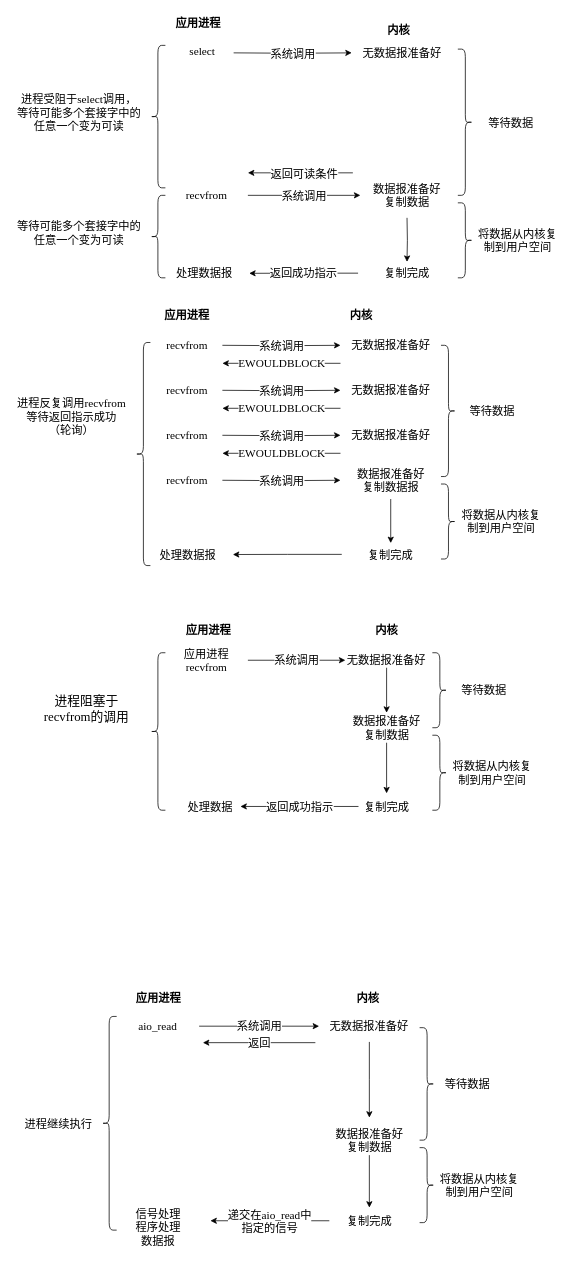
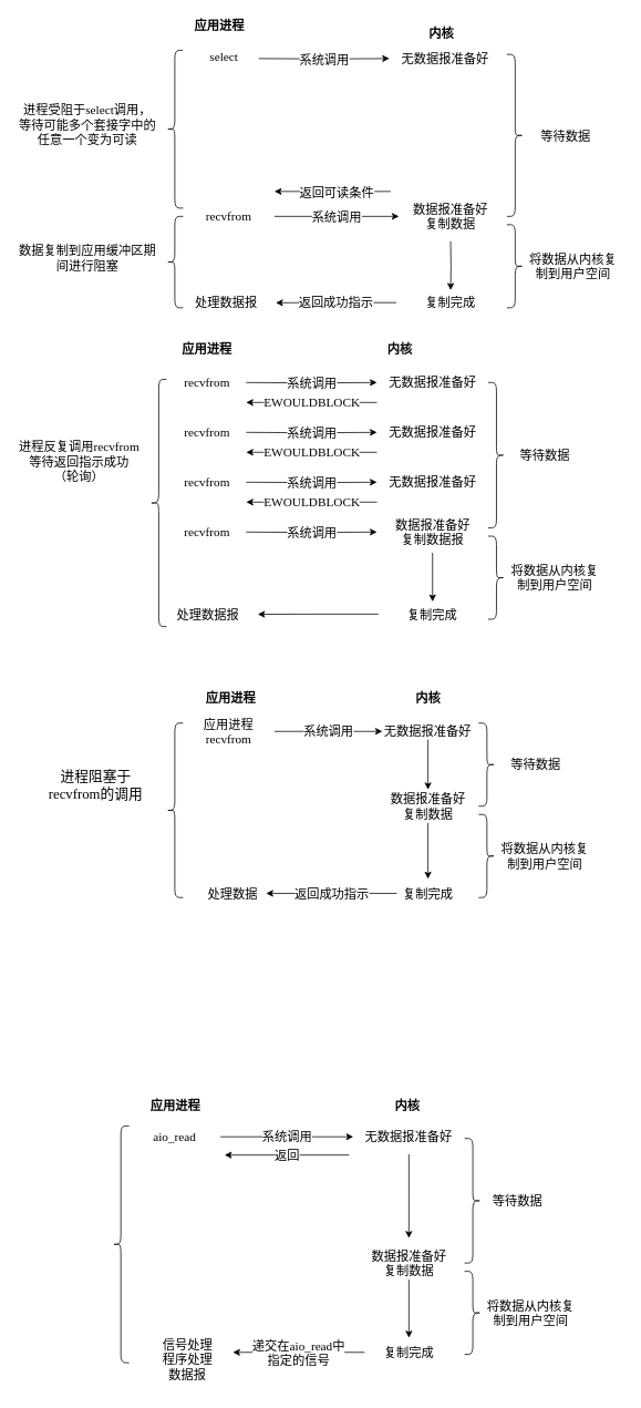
- <mxCell id="47" value="等待可能多个套接字中的任意一个变为可读" style="text;html=1;strokeColor=none;fillColor=none;align=center;verticalAlign=middle;whiteSpace=wrap;rounded=0;fontFamily=Comic Sans MS;fontSize=15;" vertex="1" parent="1"><mxGeometry x="20" y="260" width="170" height="100" as="geometry" /></mxCell>
+ <mxCell id="47" value="数据复制到应用缓冲区期间进行阻塞" style="text;html=1;strokeColor=none;fillColor=none;align=center;verticalAlign=middle;whiteSpace=wrap;rounded=0;fontFamily=Comic Sans MS;fontSize=15;" vertex="1" parent="1"><mxGeometry x="20" y="260" width="170" height="100" as="geometry" /></mxCell>
- <mxCell id="69" value="进程继续执行" style="text;html=1;strokeColor=none;fillColor=none;align=center;verticalAlign=middle;whiteSpace=wrap;rounded=0;fontFamily=Comic Sans MS;fontSize=15;" vertex="1" parent="1"><mxGeometry x="20" y="1487.5" width="115" height="20" as="geometry" /></mxCell>
- <mxCell id="82" value="信号处理&lt;br&gt;程序处理&lt;br&gt;数据报" style="text;html=1;strokeColor=none;fillColor=none;align=center;verticalAlign=middle;whiteSpace=wrap;rounded=0;fontSize=15;" vertex="1" parent="1"><mxGeometry x="158" y="1600" width="105" height="72.5" as="geometry" /></mxCell>
+ <mxCell id="82" value="信号处理&lt;br&gt;程序处理&lt;br&gt;数据报" style="text;html=1;strokeColor=none;fillColor=none;align=center;verticalAlign=middle;whiteSpace=wrap;rounded=0;fontSize=15;" vertex="1" parent="1"><mxGeometry x="173" y="1600" width="105" height="72.5" as="geometry" /></mxCell>
